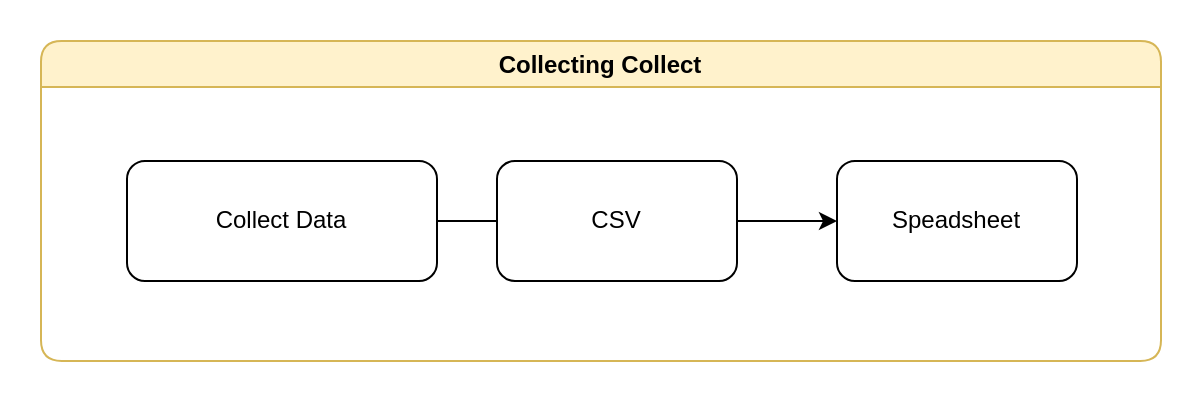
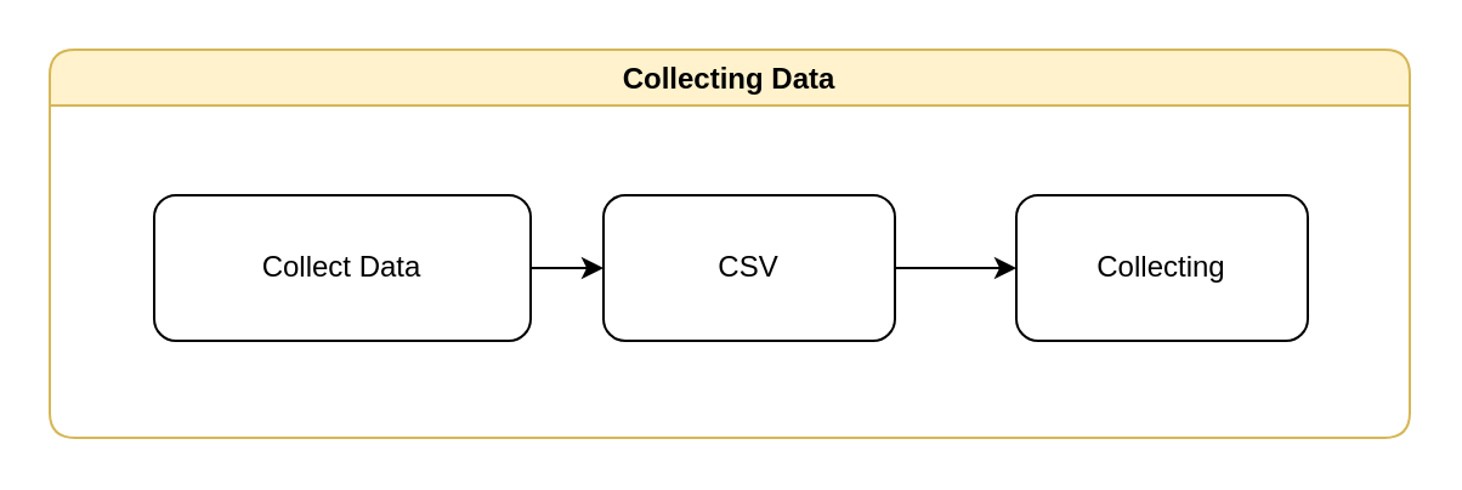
- <mxCell id="2" value="Collecting Collect" style="swimlane;fillColor=#fff2cc;strokeColor=#d6b656;rounded=1;sketch=0;shadow=0;swimlaneFillColor=#ffffff;" vertex="1" parent="1"><mxGeometry x="20" y="20" width="560" height="160" as="geometry" /></mxCell>
+ <mxCell id="2" value="Collecting Data" style="swimlane;fillColor=#fff2cc;strokeColor=#d6b656;rounded=1;sketch=0;shadow=0;swimlaneFillColor=#ffffff;" vertex="1" parent="1"><mxGeometry x="20" y="20" width="560" height="160" as="geometry" /></mxCell>
- <mxCell id="6" style="edgeStyle=orthogonalEdgeStyle;rounded=0;orthogonalLoop=1;jettySize=auto;html=1;entryX=0;entryY=0.5;entryDx=0;entryDy=0;endArrow=none;" edge="1" parent="2" source="5" target="4"><mxGeometry relative="1" as="geometry" /></mxCell>
+ <mxCell id="6" style="edgeStyle=orthogonalEdgeStyle;rounded=0;orthogonalLoop=1;jettySize=auto;html=1;entryX=0;entryY=0.5;entryDx=0;entryDy=0;" edge="1" parent="2" source="5" target="4"><mxGeometry relative="1" as="geometry" /></mxCell>
- <mxCell id="7" value="Speadsheet" style="rounded=1;whiteSpace=wrap;html=1;" vertex="1" parent="2"><mxGeometry x="398" y="60" width="120" height="60" as="geometry" /></mxCell>
+ <mxCell id="7" value="Collecting" style="rounded=1;whiteSpace=wrap;html=1;" vertex="1" parent="2"><mxGeometry x="398" y="60" width="120" height="60" as="geometry" /></mxCell>
